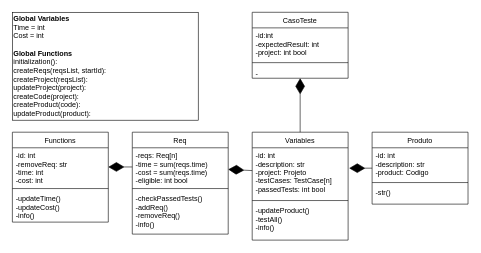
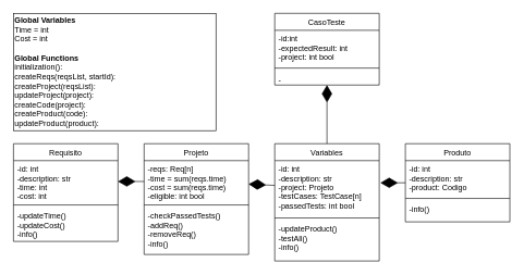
- <mxCell id="19" value="Functions" style="swimlane;fontStyle=0;align=center;verticalAlign=top;childLayout=stackLayout;horizontal=1;startSize=26;horizontalStack=0;resizeParent=1;resizeLast=0;collapsible=1;marginBottom=0;rounded=0;shadow=0;strokeWidth=1;" parent="1" vertex="1"><mxGeometry x="20" y="220" width="160" height="150" as="geometry"><mxRectangle x="220" y="120" width="160" height="26" as="alternateBounds" /></mxGeometry></mxCell>
+ <mxCell id="19" value="Requisito" style="swimlane;fontStyle=0;align=center;verticalAlign=top;childLayout=stackLayout;horizontal=1;startSize=26;horizontalStack=0;resizeParent=1;resizeLast=0;collapsible=1;marginBottom=0;rounded=0;shadow=0;strokeWidth=1;" parent="1" vertex="1"><mxGeometry x="20" y="220" width="160" height="150" as="geometry"><mxRectangle x="220" y="120" width="160" height="26" as="alternateBounds" /></mxGeometry></mxCell>
- <mxCell id="3" value="Req" style="swimlane;fontStyle=0;align=center;verticalAlign=top;childLayout=stackLayout;horizontal=1;startSize=26;horizontalStack=0;resizeParent=1;resizeLast=0;collapsible=1;marginBottom=0;rounded=0;shadow=0;strokeWidth=1;" parent="1" vertex="1"><mxGeometry x="220" y="220" width="160" height="170" as="geometry"><mxRectangle x="130" y="380" width="160" height="26" as="alternateBounds" /></mxGeometry></mxCell>
+ <mxCell id="3" value="Projeto" style="swimlane;fontStyle=0;align=center;verticalAlign=top;childLayout=stackLayout;horizontal=1;startSize=26;horizontalStack=0;resizeParent=1;resizeLast=0;collapsible=1;marginBottom=0;rounded=0;shadow=0;strokeWidth=1;" parent="1" vertex="1"><mxGeometry x="220" y="220" width="160" height="170" as="geometry"><mxRectangle x="130" y="380" width="160" height="26" as="alternateBounds" /></mxGeometry></mxCell>
- <mxCell id="20" value="-id: int&#10;-removeReq: str&#10;-time: int&#10;-cost: int" style="text;align=left;verticalAlign=top;spacingLeft=4;spacingRight=4;overflow=hidden;rotatable=0;points=[[0,0.5],[1,0.5]];portConstraint=eastwest;" parent="19" vertex="1"><mxGeometry y="26" width="160" height="64" as="geometry" /></mxCell>
+ <mxCell id="20" value="-id: int&#10;-description: str&#10;-time: int&#10;-cost: int" style="text;align=left;verticalAlign=top;spacingLeft=4;spacingRight=4;overflow=hidden;rotatable=0;points=[[0,0.5],[1,0.5]];portConstraint=eastwest;" parent="19" vertex="1"><mxGeometry y="26" width="160" height="64" as="geometry" /></mxCell>
- <mxCell id="18" value="-str()" style="text;align=left;verticalAlign=top;spacingLeft=4;spacingRight=4;overflow=hidden;rotatable=0;points=[[0,0.5],[1,0.5]];portConstraint=eastwest;" parent="15" vertex="1"><mxGeometry y="88" width="160" height="32" as="geometry" /></mxCell>
+ <mxCell id="18" value="-info()" style="text;align=left;verticalAlign=top;spacingLeft=4;spacingRight=4;overflow=hidden;rotatable=0;points=[[0,0.5],[1,0.5]];portConstraint=eastwest;" parent="15" vertex="1"><mxGeometry y="88" width="160" height="32" as="geometry" /></mxCell>
